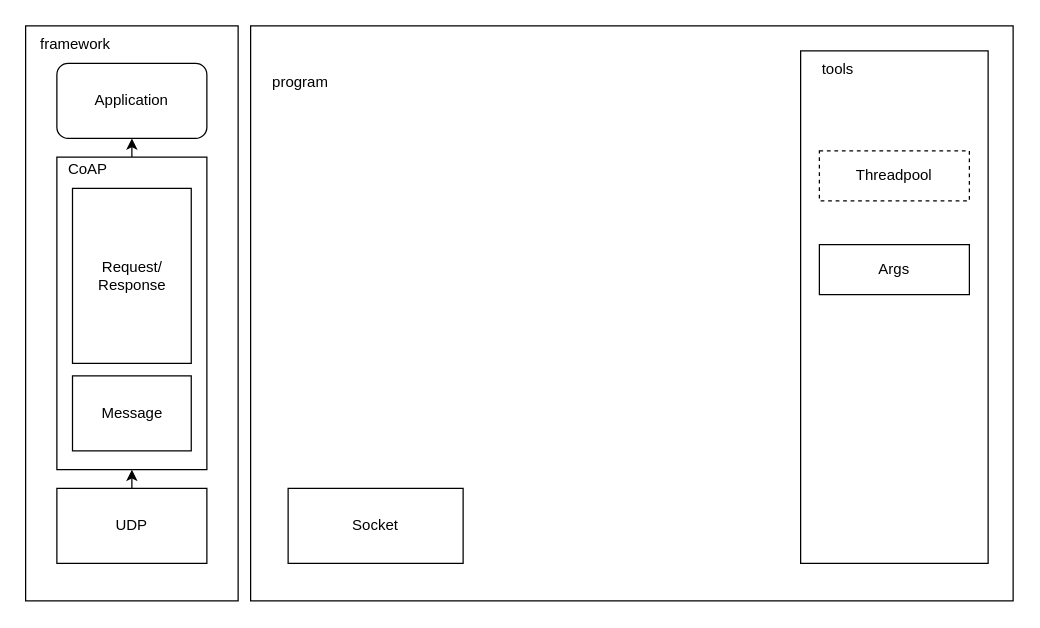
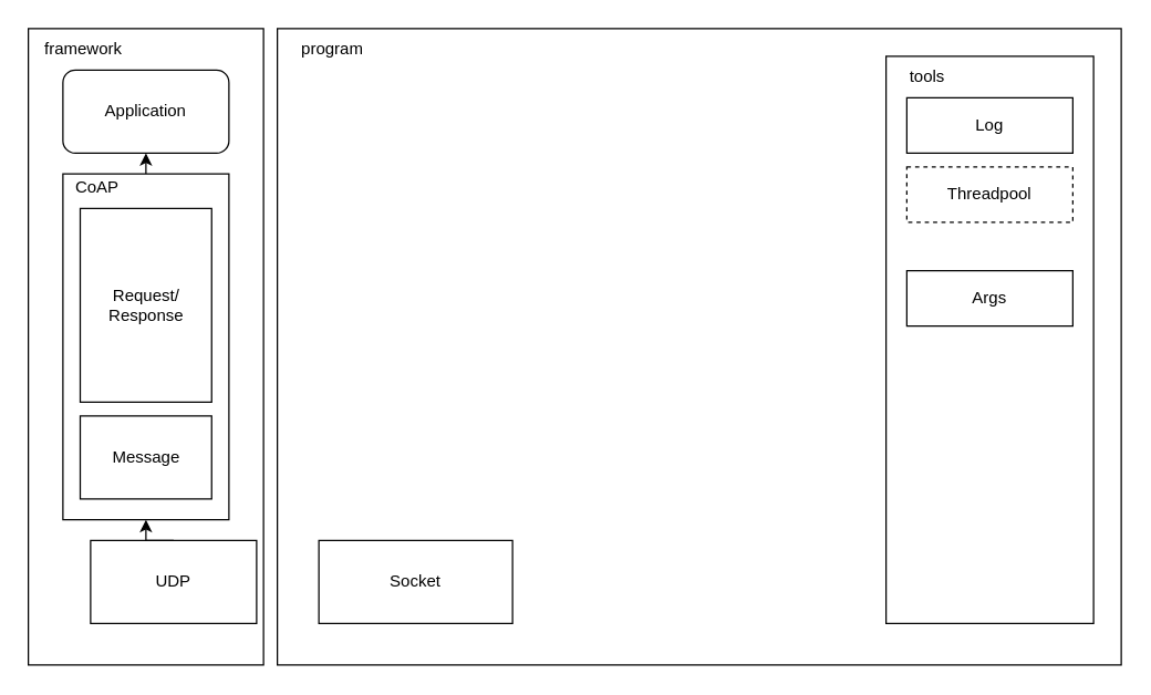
- <mxCell id="13" value="program" style="text;html=1;align=center;verticalAlign=middle;whiteSpace=wrap;rounded=0;" vertex="1" parent="1"><mxGeometry x="210" y="50" width="60" height="30" as="geometry" /></mxCell>
+ <mxCell id="13" value="program" style="text;html=1;align=center;verticalAlign=middle;whiteSpace=wrap;rounded=0;" vertex="1" parent="1"><mxGeometry x="210" y="20" width="60" height="30" as="geometry" /></mxCell>
+ <mxCell id="17" value="Log" style="rounded=0;whiteSpace=wrap;html=1;" vertex="1" parent="1"><mxGeometry x="655" y="70" width="120" height="40" as="geometry" /></mxCell>
- <mxCell id="6" value="UDP" style="rounded=0;whiteSpace=wrap;html=1;" vertex="1" parent="1"><mxGeometry x="45" y="390" width="120" height="60" as="geometry" /></mxCell>
+ <mxCell id="6" value="UDP" style="rounded=0;whiteSpace=wrap;html=1;" vertex="1" parent="1"><mxGeometry x="65" y="390" width="120" height="60" as="geometry" /></mxCell>
